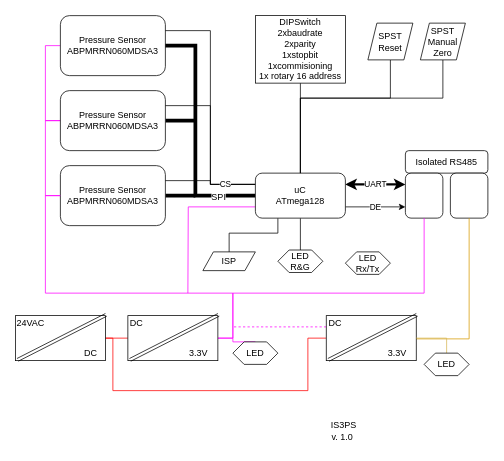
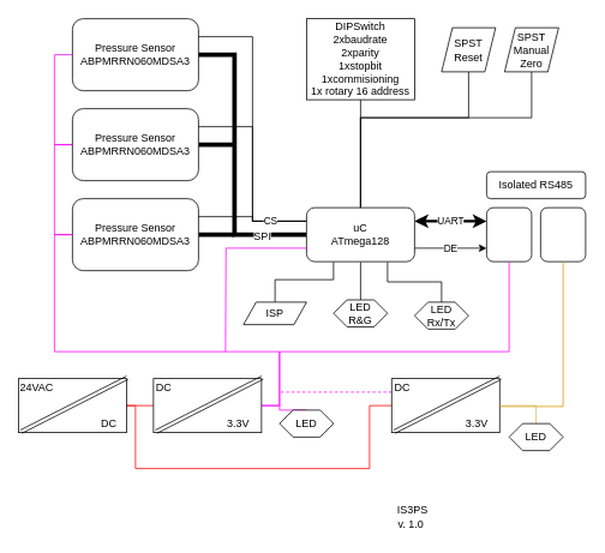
- <mxCell id="24" value="Isolated RS485" style="rounded=1;whiteSpace=wrap;html=1;" parent="1" vertex="1"><mxGeometry x="540" y="200" width="110" height="30" as="geometry" /></mxCell>
+ <mxCell id="24" value="Isolated RS485" style="rounded=1;whiteSpace=wrap;html=1;" parent="1" vertex="1"><mxGeometry x="540" y="190" width="110" height="30" as="geometry" /></mxCell>
+ <mxCell id="19" style="edgeStyle=orthogonalEdgeStyle;rounded=0;orthogonalLoop=1;jettySize=auto;html=1;exitX=0.75;exitY=1;exitDx=0;exitDy=0;entryX=0.5;entryY=0;entryDx=0;entryDy=0;startArrow=none;startFill=0;endArrow=none;endFill=0;strokeColor=#000000;strokeWidth=1;" parent="1" source="21" target="27" edge="1"><mxGeometry relative="1" as="geometry" /></mxCell>
